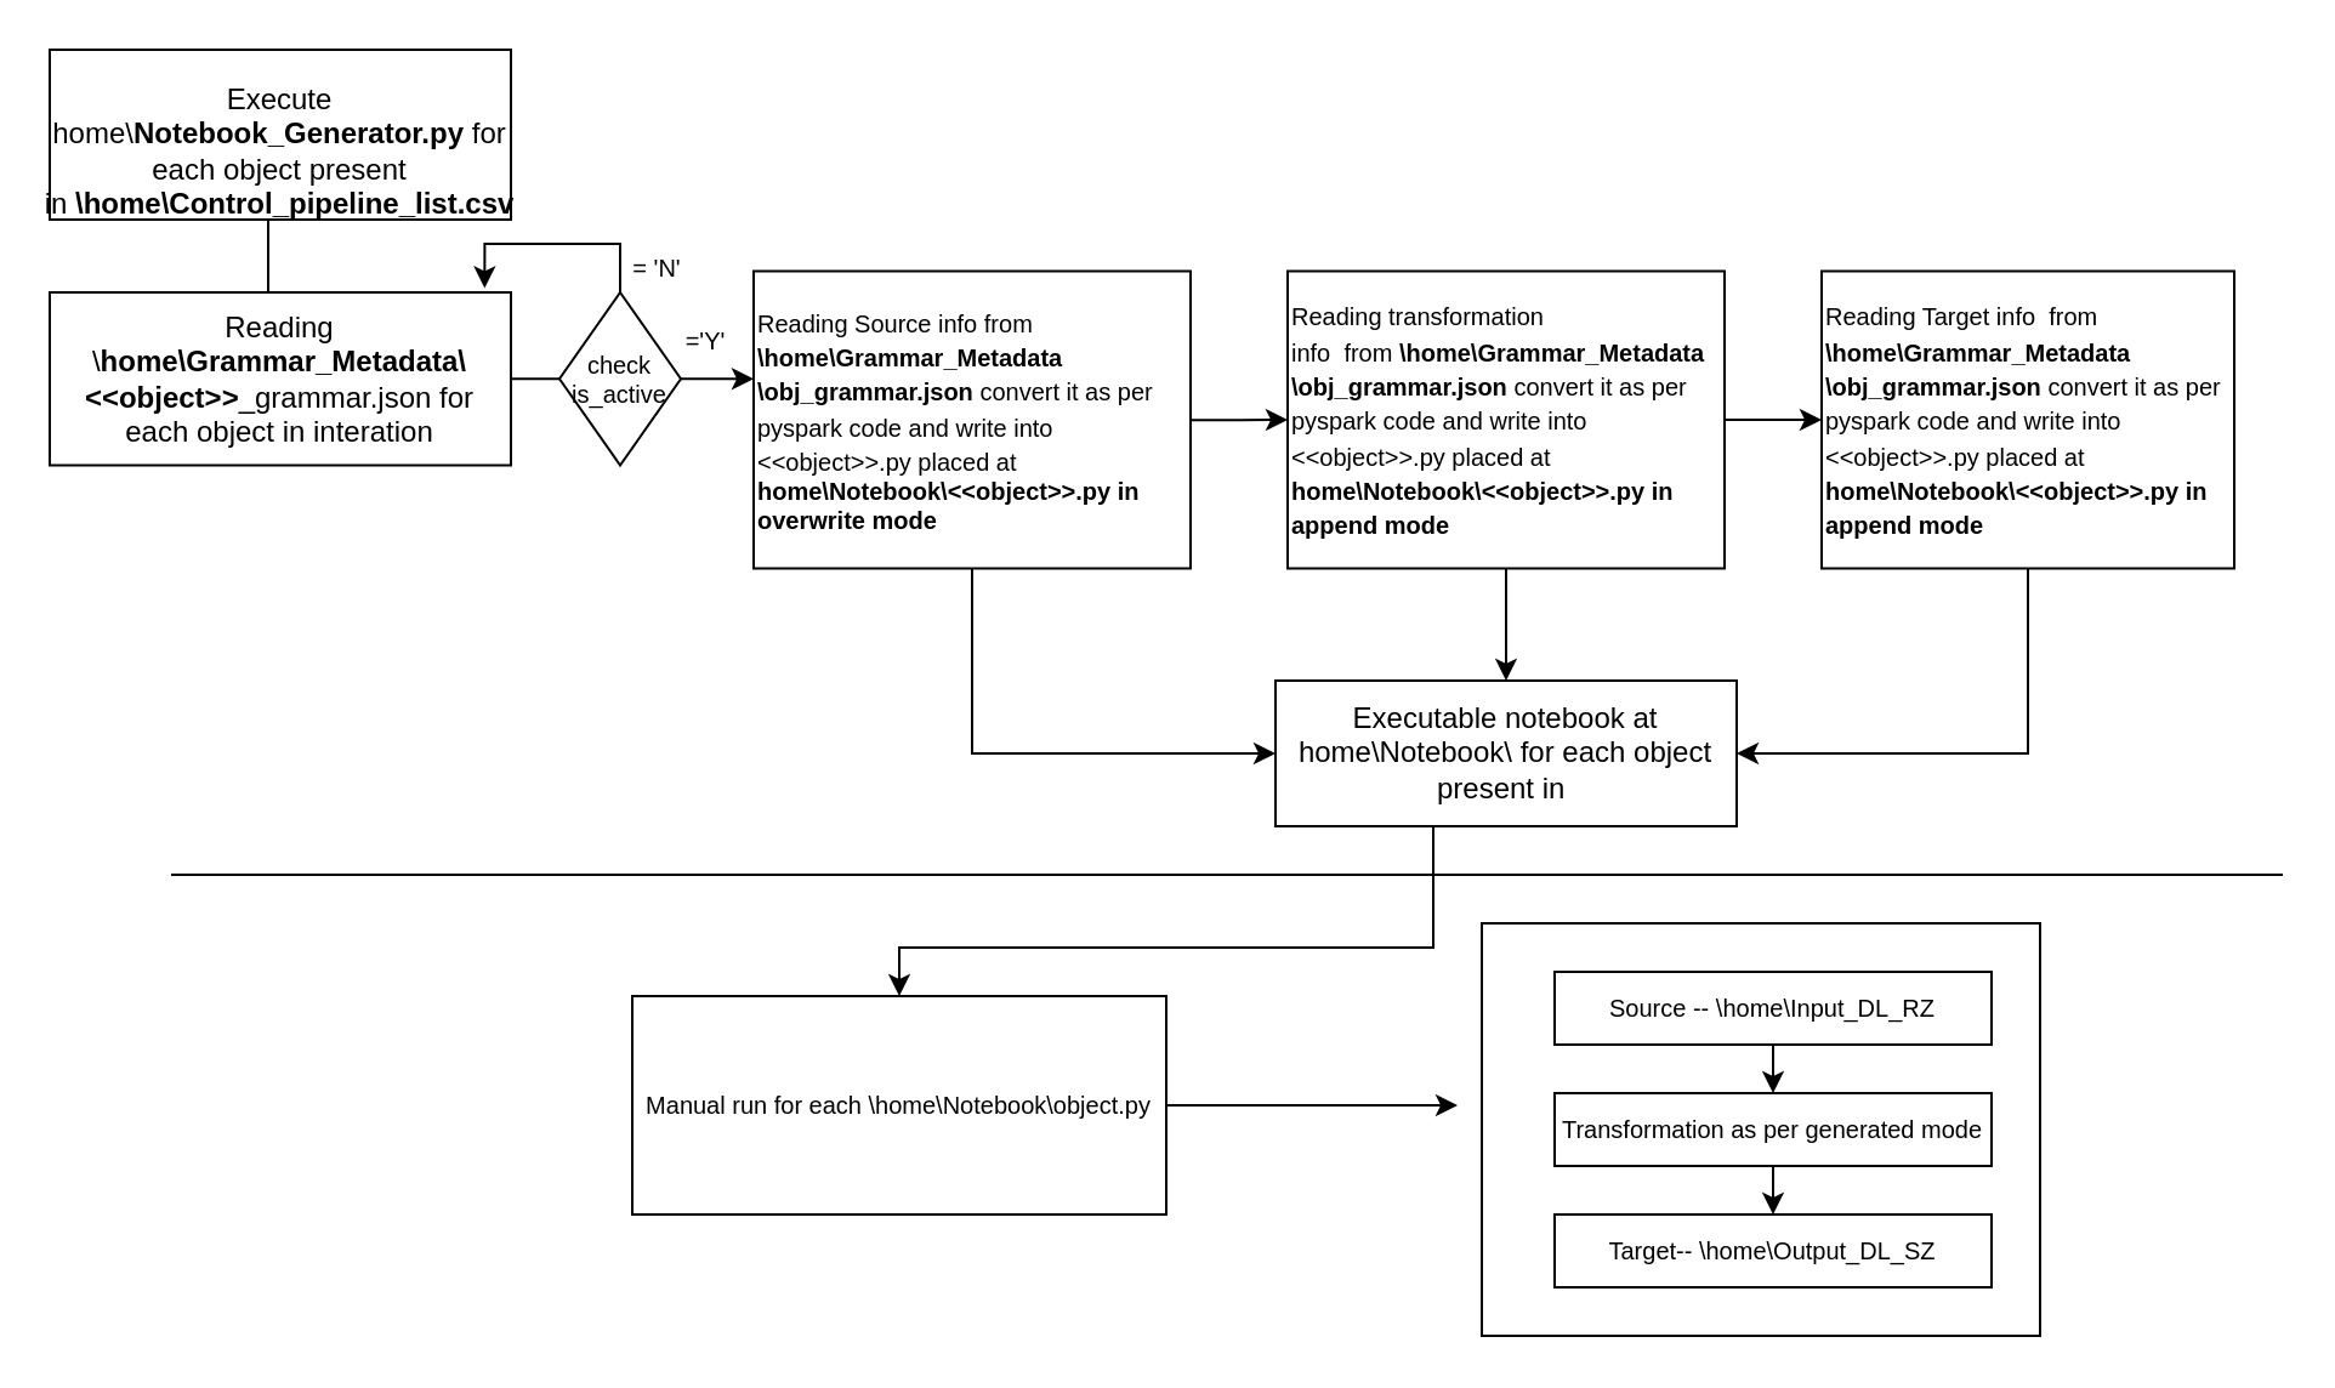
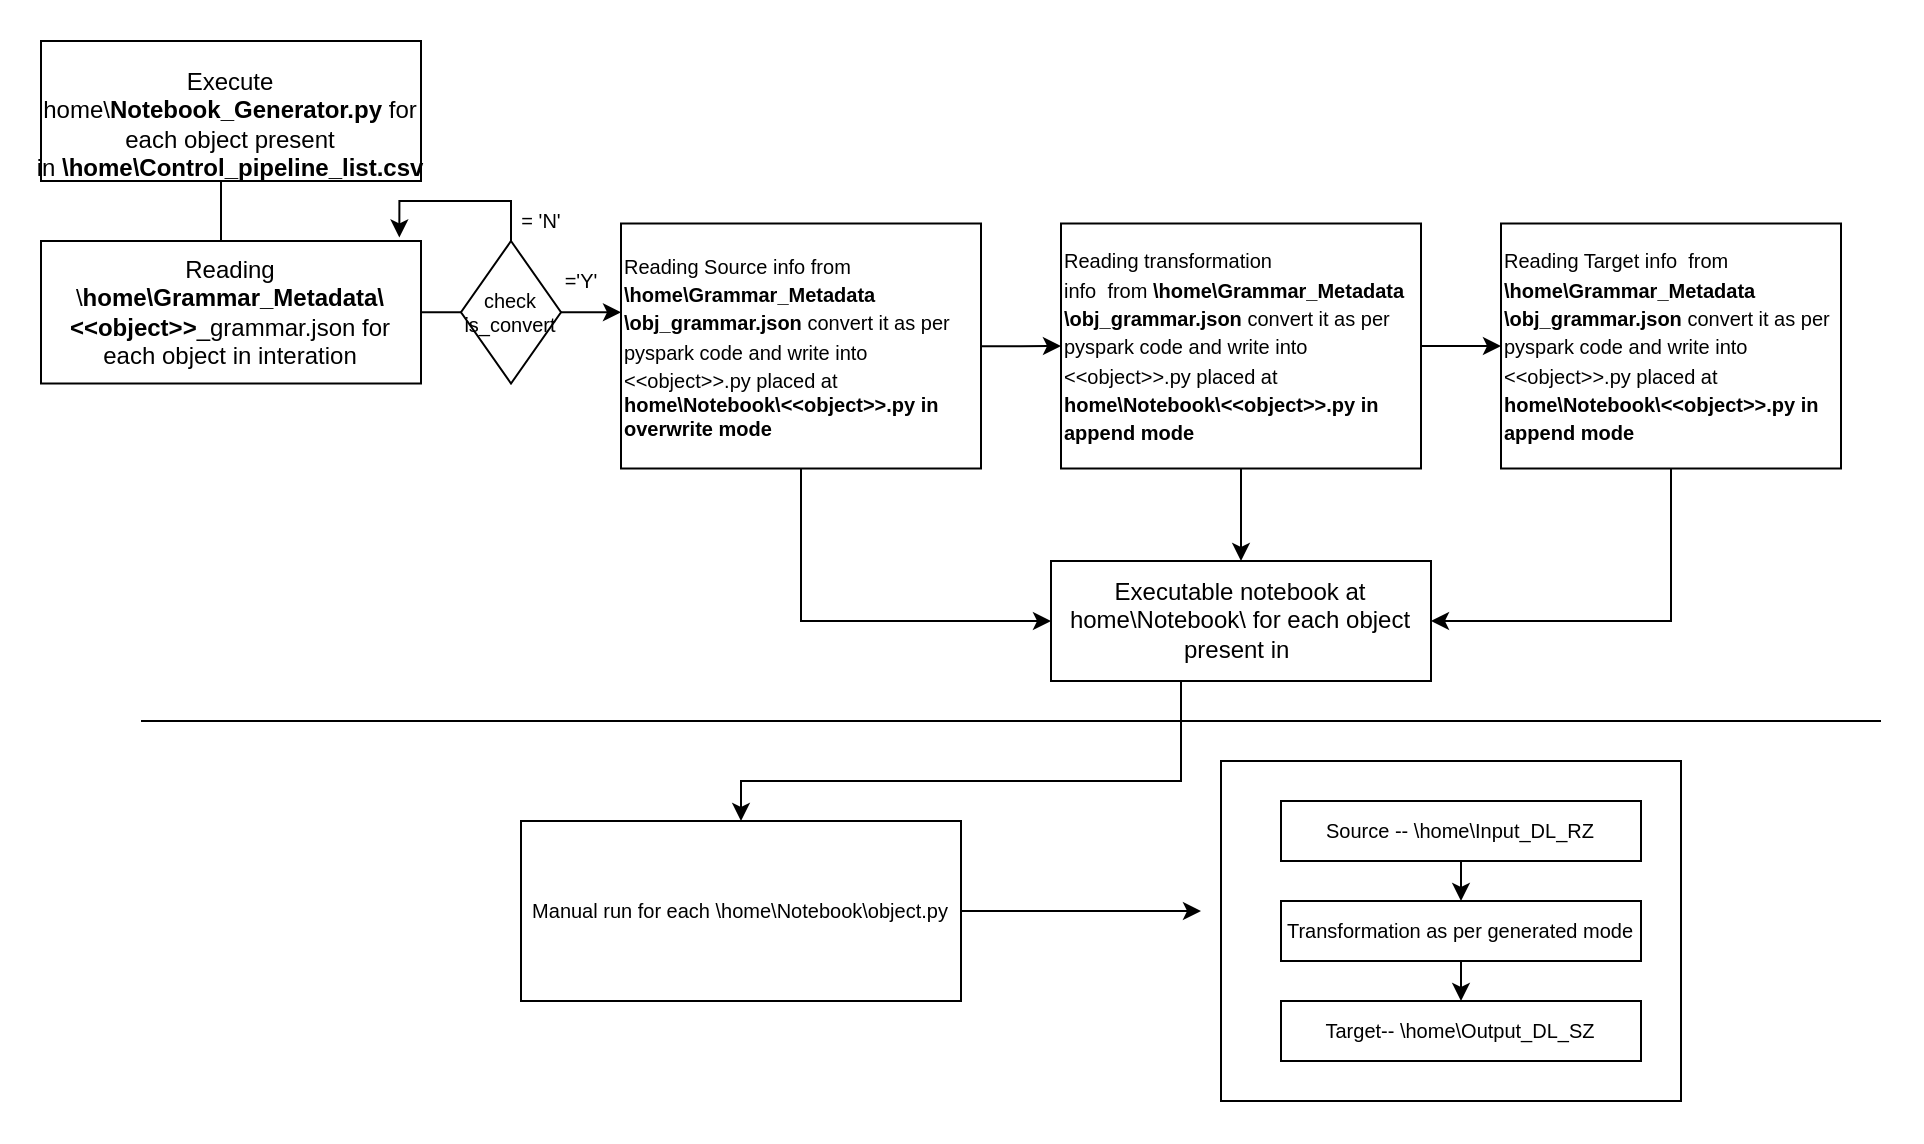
- <mxCell id="27" value="check is_active" style="rhombus;whiteSpace=wrap;html=1;fontSize=10;" vertex="1" parent="1"><mxGeometry x="230" y="120" width="50" height="71.25" as="geometry" /></mxCell>
+ <mxCell id="27" value="check is_convert" style="rhombus;whiteSpace=wrap;html=1;fontSize=10;" vertex="1" parent="1"><mxGeometry x="230" y="120" width="50" height="71.25" as="geometry" /></mxCell>
